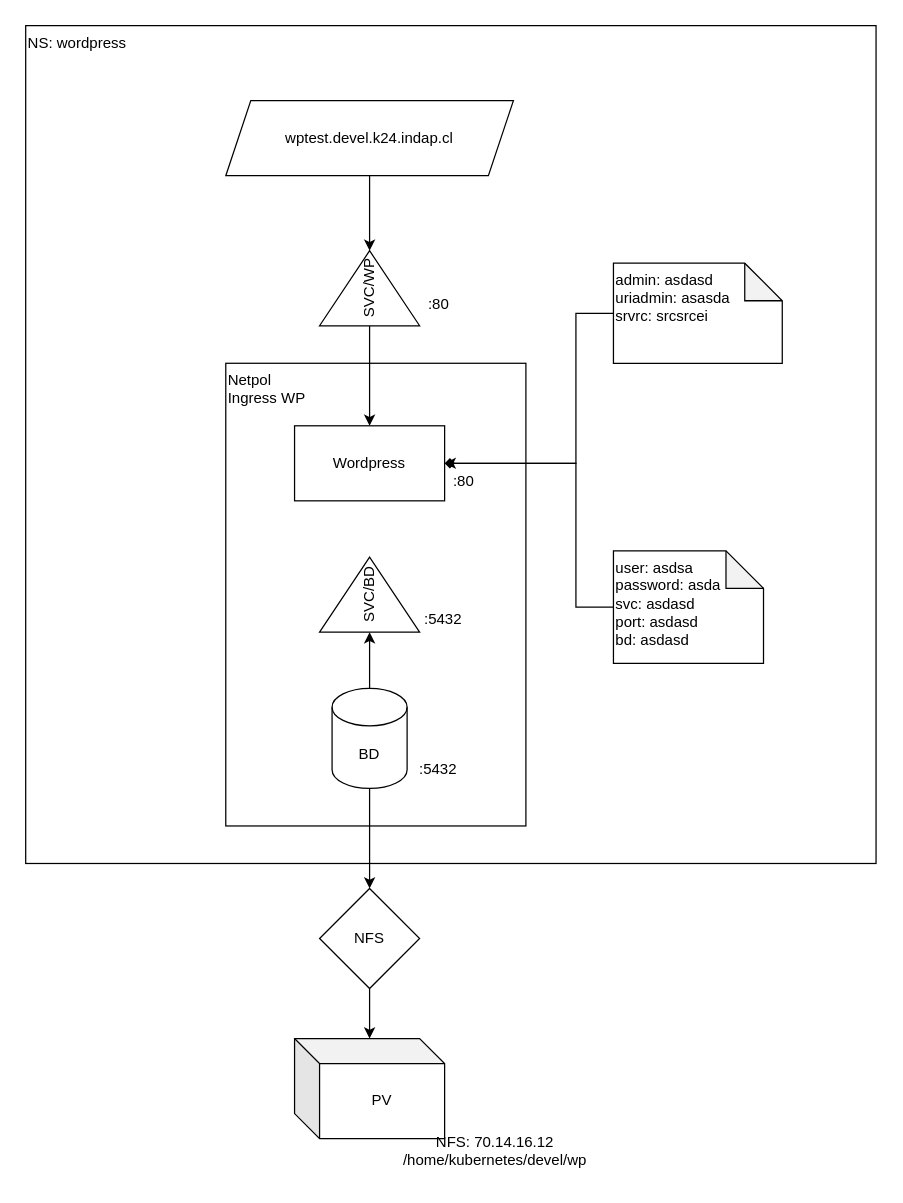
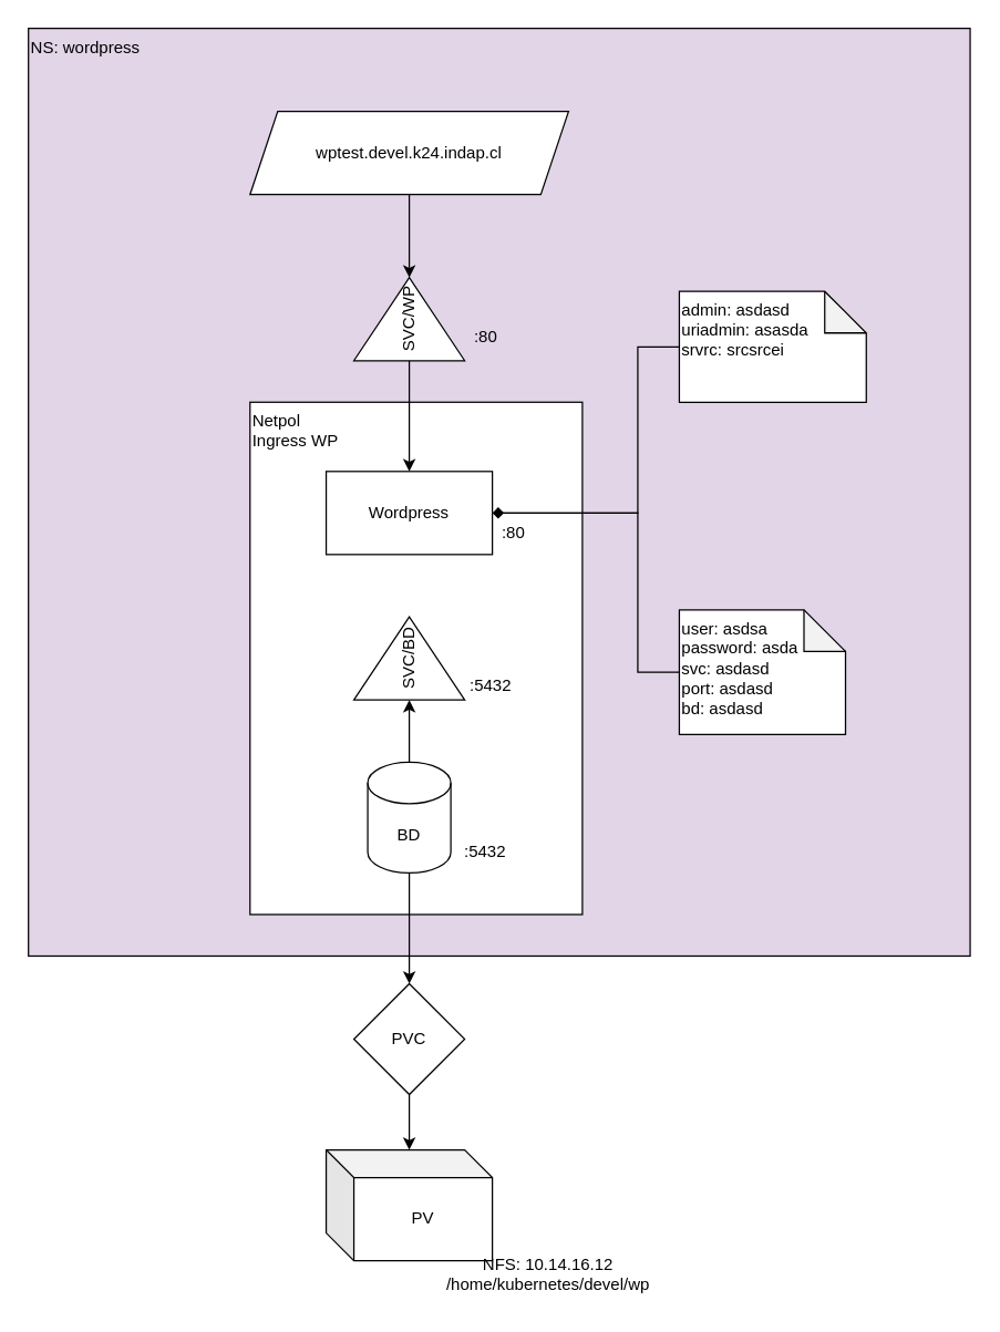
- <mxCell id="2" value="NS: wordpress" style="rounded=0;whiteSpace=wrap;html=1;verticalAlign=top;align=left;" vertex="1" parent="1"><mxGeometry x="20" y="20" width="680" height="670" as="geometry" /></mxCell>
+ <mxCell id="2" value="NS: wordpress" style="rounded=0;whiteSpace=wrap;html=1;verticalAlign=top;align=left;fillColor=#e1d5e7;" vertex="1" parent="1"><mxGeometry x="20" y="20" width="680" height="670" as="geometry" /></mxCell>
- <mxCell id="17" style="edgeStyle=orthogonalEdgeStyle;rounded=0;orthogonalLoop=1;jettySize=auto;html=1;" edge="1" parent="1" source="18" target="4"><mxGeometry relative="1" as="geometry"><Array as="points"><mxPoint x="460" y="250" /><mxPoint x="460" y="370" /></Array></mxGeometry></mxCell>
+ <mxCell id="17" style="edgeStyle=orthogonalEdgeStyle;rounded=0;orthogonalLoop=1;jettySize=auto;html=1;endArrow=none;" edge="1" parent="1" source="18" target="4"><mxGeometry relative="1" as="geometry"><Array as="points"><mxPoint x="460" y="250" /><mxPoint x="460" y="370" /></Array></mxGeometry></mxCell>
- <mxCell id="22" value="NFS" style="rhombus;whiteSpace=wrap;html=1;" vertex="1" parent="1"><mxGeometry x="255" y="710" width="80" height="80" as="geometry" /></mxCell>
+ <mxCell id="22" value="PVC" style="rhombus;whiteSpace=wrap;html=1;" vertex="1" parent="1"><mxGeometry x="255" y="710" width="80" height="80" as="geometry" /></mxCell>
- <mxCell id="24" value="NFS: 70.14.16.12&lt;div&gt;/home/kubernetes/devel/wp&lt;/div&gt;" style="text;html=1;align=center;verticalAlign=middle;resizable=0;points=[];autosize=1;strokeColor=none;fillColor=none;" vertex="1" parent="1"><mxGeometry x="310" y="900" width="170" height="40" as="geometry" /></mxCell>
+ <mxCell id="24" value="NFS: 10.14.16.12&lt;div&gt;/home/kubernetes/devel/wp&lt;/div&gt;" style="text;html=1;align=center;verticalAlign=middle;resizable=0;points=[];autosize=1;strokeColor=none;fillColor=none;" vertex="1" parent="1"><mxGeometry x="310" y="900" width="170" height="40" as="geometry" /></mxCell>
